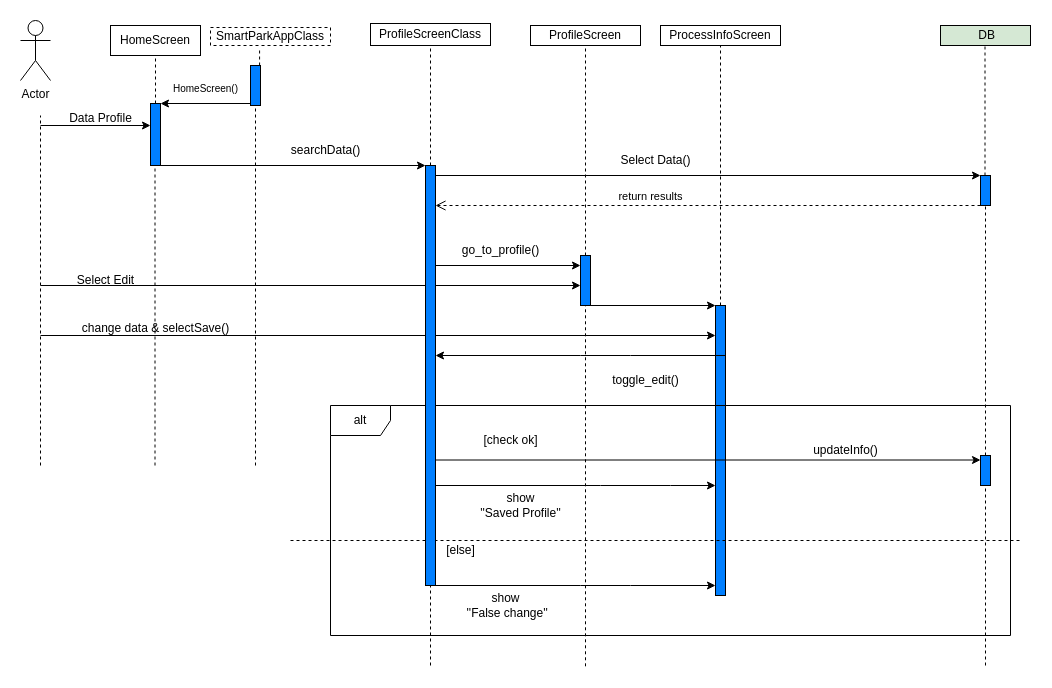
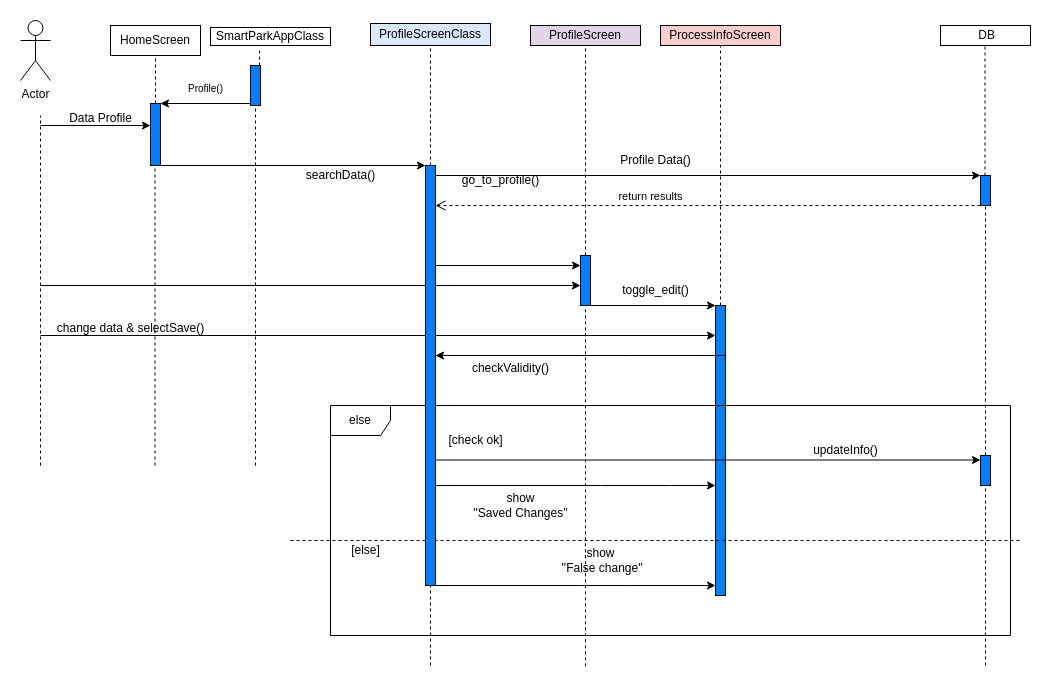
- <mxCell id="53" value="ProfileScreenClass" style="html=1;whiteSpace=wrap;" vertex="1" parent="1"><mxGeometry x="370" y="23" width="120" height="22" as="geometry" /></mxCell>
+ <mxCell id="53" value="ProfileScreenClass" style="html=1;whiteSpace=wrap;fillColor=#dae8fc;" vertex="1" parent="1"><mxGeometry x="370" y="23" width="120" height="22" as="geometry" /></mxCell>
- <mxCell id="5" value="ProfileScreen" style="rounded=0;whiteSpace=wrap;html=1;" parent="1" vertex="1"><mxGeometry x="530" y="25" width="110" height="20" as="geometry" /></mxCell>
+ <mxCell id="5" value="ProfileScreen" style="rounded=0;whiteSpace=wrap;html=1;fillColor=#e1d5e7;" parent="1" vertex="1"><mxGeometry x="530" y="25" width="110" height="20" as="geometry" /></mxCell>
- <mxCell id="6" value="ProcessInfoScreen" style="rounded=0;whiteSpace=wrap;html=1;" parent="1" vertex="1"><mxGeometry x="660" y="25" width="120" height="20" as="geometry" /></mxCell>
+ <mxCell id="6" value="ProcessInfoScreen" style="rounded=0;whiteSpace=wrap;html=1;fillColor=#f8cecc;" parent="1" vertex="1"><mxGeometry x="660" y="25" width="120" height="20" as="geometry" /></mxCell>
- <mxCell id="4" value="&amp;nbsp;DB" style="rounded=0;whiteSpace=wrap;html=1;fillColor=#d5e8d4;" parent="1" vertex="1"><mxGeometry x="940" y="25" width="90" height="20" as="geometry" /></mxCell>
+ <mxCell id="4" value="&amp;nbsp;DB" style="rounded=0;whiteSpace=wrap;html=1;" parent="1" vertex="1"><mxGeometry x="940" y="25" width="90" height="20" as="geometry" /></mxCell>
- <mxCell id="15" value="SmartParkAppClass" style="rounded=0;whiteSpace=wrap;html=1;dashed=1;" parent="1" vertex="1"><mxGeometry x="210" y="27" width="120" height="18" as="geometry" /></mxCell>
+ <mxCell id="15" value="SmartParkAppClass" style="rounded=0;whiteSpace=wrap;html=1;" parent="1" vertex="1"><mxGeometry x="210" y="27" width="120" height="18" as="geometry" /></mxCell>
- <mxCell id="21" value="&lt;font style=&quot;font-size: 10px;&quot;&gt;HomeScreen()&lt;/font&gt;" style="text;html=1;align=center;verticalAlign=middle;resizable=0;points=[];autosize=1;strokeColor=none;fillColor=none;" parent="1" vertex="1"><mxGeometry x="160" y="73" width="90" height="30" as="geometry" /></mxCell>
+ <mxCell id="21" value="&lt;font style=&quot;font-size: 10px;&quot;&gt;Profile()&lt;/font&gt;" style="text;html=1;align=center;verticalAlign=middle;resizable=0;points=[];autosize=1;strokeColor=none;fillColor=none;" parent="1" vertex="1"><mxGeometry x="160" y="73" width="90" height="30" as="geometry" /></mxCell>
- <mxCell id="30" value="searchData()" style="text;html=1;align=center;verticalAlign=middle;resizable=0;points=[];autosize=1;strokeColor=none;fillColor=none;" parent="1" vertex="1"><mxGeometry x="280" y="135" width="90" height="30" as="geometry" /></mxCell>
+ <mxCell id="30" value="searchData()" style="text;html=1;align=center;verticalAlign=middle;resizable=0;points=[];autosize=1;strokeColor=none;fillColor=none;" parent="1" vertex="1"><mxGeometry x="295" y="160" width="90" height="30" as="geometry" /></mxCell>
- <mxCell id="25" value="Select Data()" style="text;html=1;align=center;verticalAlign=middle;resizable=0;points=[];autosize=1;strokeColor=none;fillColor=none;" parent="1" vertex="1"><mxGeometry x="610" y="145" width="90" height="30" as="geometry" /></mxCell>
+ <mxCell id="25" value="Profile Data()" style="text;html=1;align=center;verticalAlign=middle;resizable=0;points=[];autosize=1;strokeColor=none;fillColor=none;" parent="1" vertex="1"><mxGeometry x="610" y="145" width="90" height="30" as="geometry" /></mxCell>
- <mxCell id="23" value="go_to_profile()" style="text;html=1;align=center;verticalAlign=middle;resizable=0;points=[];autosize=1;strokeColor=none;fillColor=none;" parent="1" vertex="1"><mxGeometry x="450" y="235" width="100" height="30" as="geometry" /></mxCell>
+ <mxCell id="23" value="go_to_profile()" style="text;html=1;align=center;verticalAlign=middle;resizable=0;points=[];autosize=1;strokeColor=none;fillColor=none;" parent="1" vertex="1"><mxGeometry x="450" y="165" width="100" height="30" as="geometry" /></mxCell>
- <mxCell id="32" value="Select Edit" style="text;html=1;align=center;verticalAlign=middle;resizable=0;points=[];autosize=1;strokeColor=none;fillColor=none;" parent="1" vertex="1"><mxGeometry x="65" y="265" width="80" height="30" as="geometry" /></mxCell>
- <mxCell id="38" value="change data &amp;amp; selectSave()" style="text;html=1;align=center;verticalAlign=middle;resizable=0;points=[];autosize=1;strokeColor=none;fillColor=none;" parent="1" vertex="1"><mxGeometry x="70" y="313" width="170" height="30" as="geometry" /></mxCell>
+ <mxCell id="38" value="change data &amp;amp; selectSave()" style="text;html=1;align=center;verticalAlign=middle;resizable=0;points=[];autosize=1;strokeColor=none;fillColor=none;" parent="1" vertex="1"><mxGeometry x="45" y="313" width="170" height="30" as="geometry" /></mxCell>
+ <mxCell id="39" value="checkValidity()" style="text;html=1;align=center;verticalAlign=middle;resizable=0;points=[];autosize=1;strokeColor=none;fillColor=none;" parent="1" vertex="1"><mxGeometry x="460" y="353" width="100" height="30" as="geometry" /></mxCell>
- <mxCell id="36" value="toggle_edit()" style="text;html=1;align=center;verticalAlign=middle;resizable=0;points=[];autosize=1;strokeColor=none;fillColor=none;" parent="1" vertex="1"><mxGeometry x="600" y="365" width="90" height="30" as="geometry" /></mxCell>
+ <mxCell id="36" value="toggle_edit()" style="text;html=1;align=center;verticalAlign=middle;resizable=0;points=[];autosize=1;strokeColor=none;fillColor=none;" parent="1" vertex="1"><mxGeometry x="610" y="275" width="90" height="30" as="geometry" /></mxCell>
- <mxCell id="45" value="alt" style="shape=umlFrame;whiteSpace=wrap;html=1;pointerEvents=0;" parent="1" vertex="1"><mxGeometry x="330" y="405" width="680" height="230" as="geometry" /></mxCell>
+ <mxCell id="45" value="else" style="shape=umlFrame;whiteSpace=wrap;html=1;pointerEvents=0;" parent="1" vertex="1"><mxGeometry x="330" y="405" width="680" height="230" as="geometry" /></mxCell>
- <mxCell id="46" value="[check ok]" style="text;html=1;align=center;verticalAlign=middle;resizable=0;points=[];autosize=1;strokeColor=none;fillColor=none;" parent="1" vertex="1"><mxGeometry x="470" y="425" width="80" height="30" as="geometry" /></mxCell>
+ <mxCell id="46" value="[check ok]" style="text;html=1;align=center;verticalAlign=middle;resizable=0;points=[];autosize=1;strokeColor=none;fillColor=none;" parent="1" vertex="1"><mxGeometry x="435" y="425" width="80" height="30" as="geometry" /></mxCell>
- <mxCell id="52" value="show&lt;br&gt;&lt;div&gt;''Saved Profile''&lt;/div&gt;" style="text;html=1;align=center;verticalAlign=middle;resizable=0;points=[];autosize=1;strokeColor=none;fillColor=none;" parent="1" vertex="1"><mxGeometry x="460" y="485" width="120" height="40" as="geometry" /></mxCell>
+ <mxCell id="52" value="show&lt;br&gt;&lt;div&gt;''Saved Changes''&lt;/div&gt;" style="text;html=1;align=center;verticalAlign=middle;resizable=0;points=[];autosize=1;strokeColor=none;fillColor=none;" parent="1" vertex="1"><mxGeometry x="460" y="485" width="120" height="40" as="geometry" /></mxCell>
- <mxCell id="47" value="[else]" style="text;html=1;align=center;verticalAlign=middle;resizable=0;points=[];autosize=1;strokeColor=none;fillColor=none;" parent="1" vertex="1"><mxGeometry x="435" y="535" width="50" height="30" as="geometry" /></mxCell>
+ <mxCell id="47" value="[else]" style="text;html=1;align=center;verticalAlign=middle;resizable=0;points=[];autosize=1;strokeColor=none;fillColor=none;" parent="1" vertex="1"><mxGeometry x="340" y="535" width="50" height="30" as="geometry" /></mxCell>
- <mxCell id="50" value="show&lt;br&gt;&lt;div&gt;&amp;nbsp;''False change''&lt;/div&gt;" style="text;html=1;align=center;verticalAlign=middle;resizable=0;points=[];autosize=1;strokeColor=none;fillColor=none;" parent="1" vertex="1"><mxGeometry x="450" y="585" width="110" height="40" as="geometry" /></mxCell>
+ <mxCell id="50" value="show&lt;br&gt;&lt;div&gt;&amp;nbsp;''False change''&lt;/div&gt;" style="text;html=1;align=center;verticalAlign=middle;resizable=0;points=[];autosize=1;strokeColor=none;fillColor=none;" parent="1" vertex="1"><mxGeometry x="545" y="540" width="110" height="40" as="geometry" /></mxCell>
